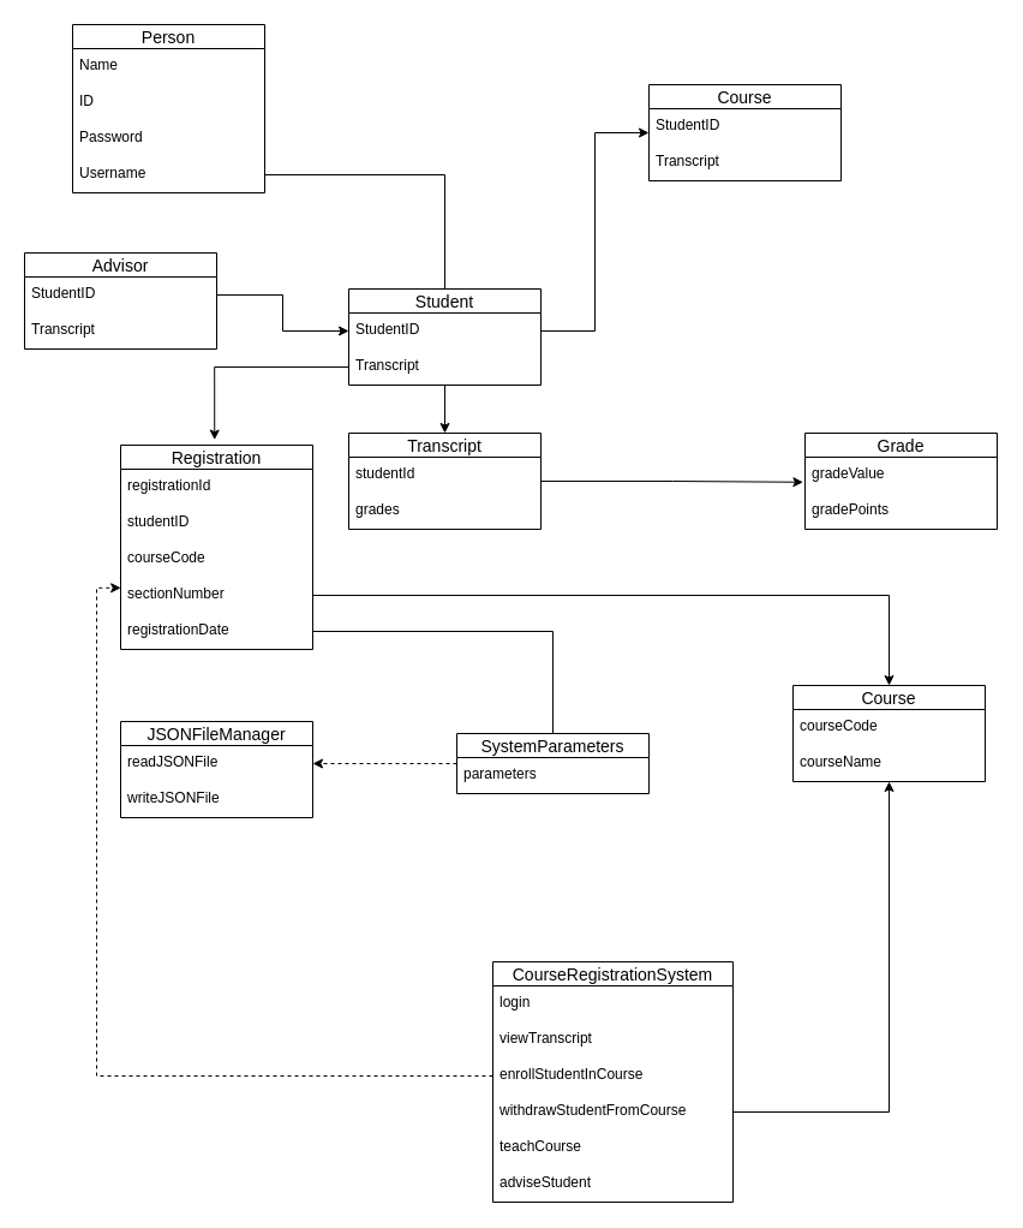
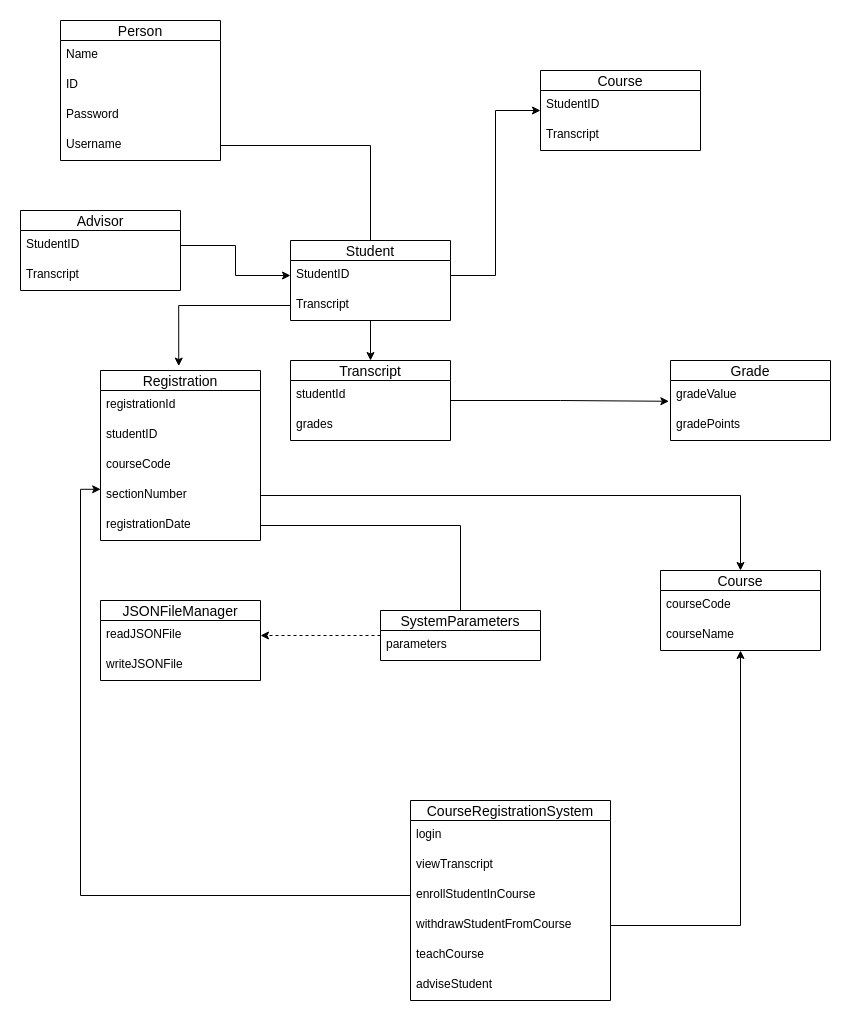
- <mxCell id="53" style="edgeStyle=orthogonalEdgeStyle;rounded=0;orthogonalLoop=1;jettySize=auto;html=1;entryX=0.001;entryY=0.293;entryDx=0;entryDy=0;entryPerimeter=0;dashed=1;" edge="1" parent="1" source="35" target="27"><mxGeometry relative="1" as="geometry" /></mxCell>
+ <mxCell id="53" style="edgeStyle=orthogonalEdgeStyle;rounded=0;orthogonalLoop=1;jettySize=auto;html=1;entryX=0.001;entryY=0.293;entryDx=0;entryDy=0;entryPerimeter=0;" edge="1" parent="1" source="35" target="27"><mxGeometry relative="1" as="geometry" /></mxCell>
